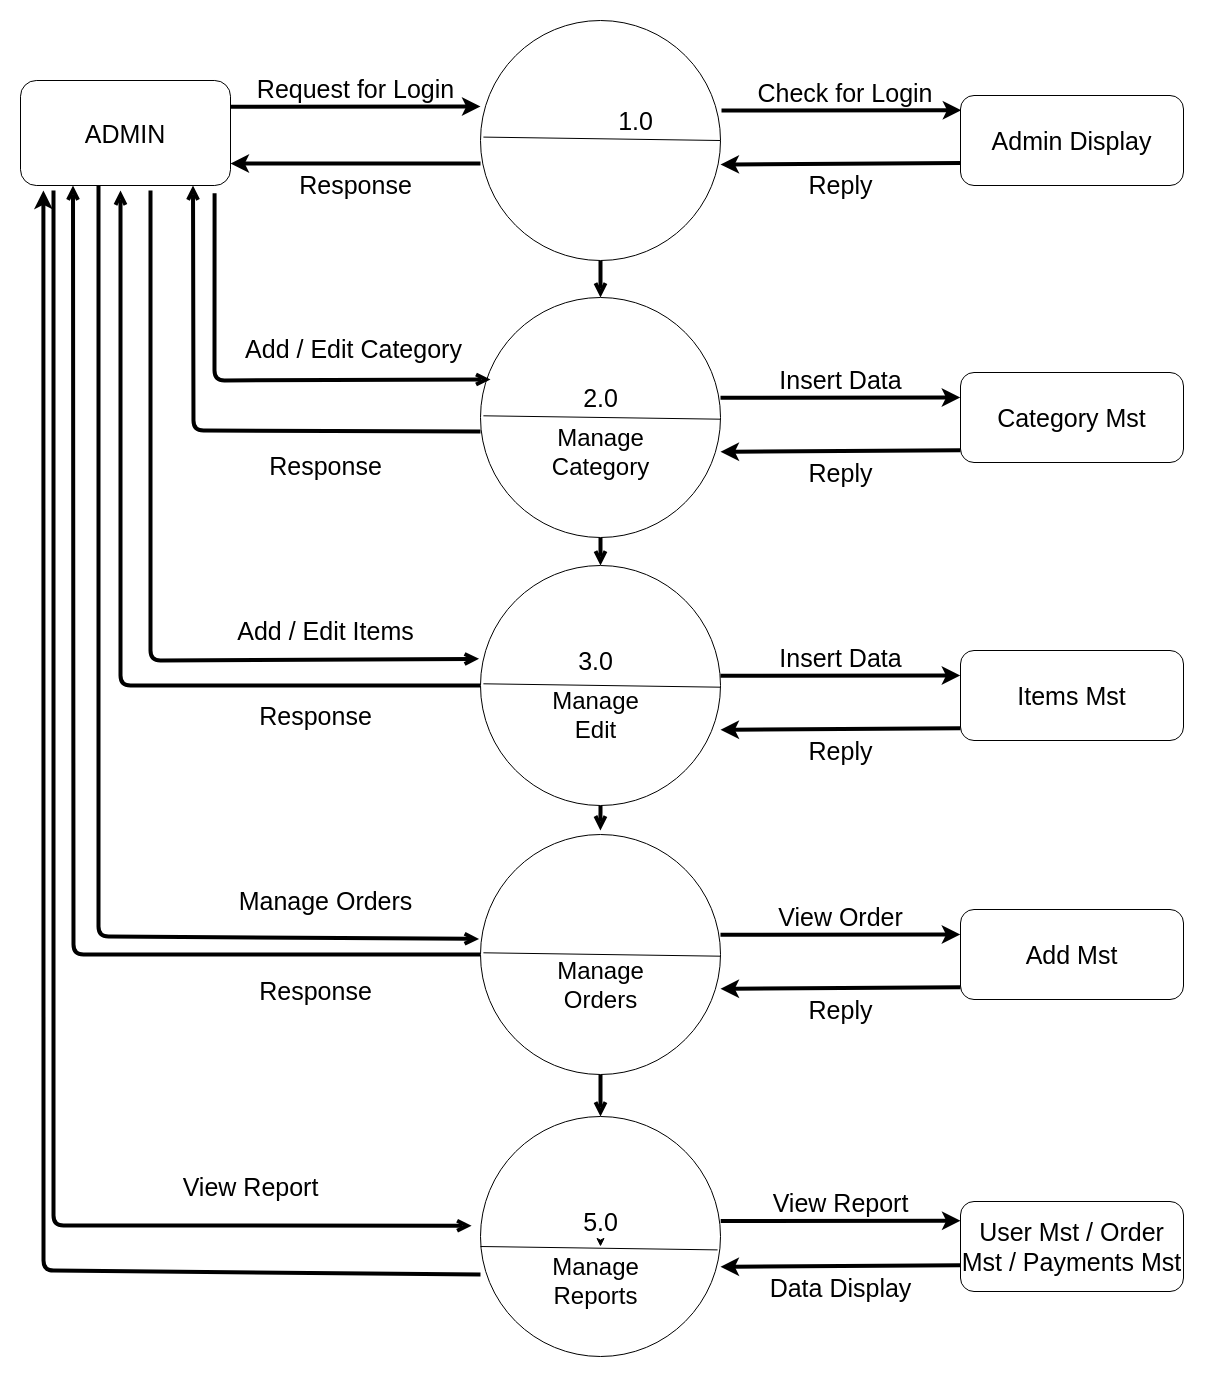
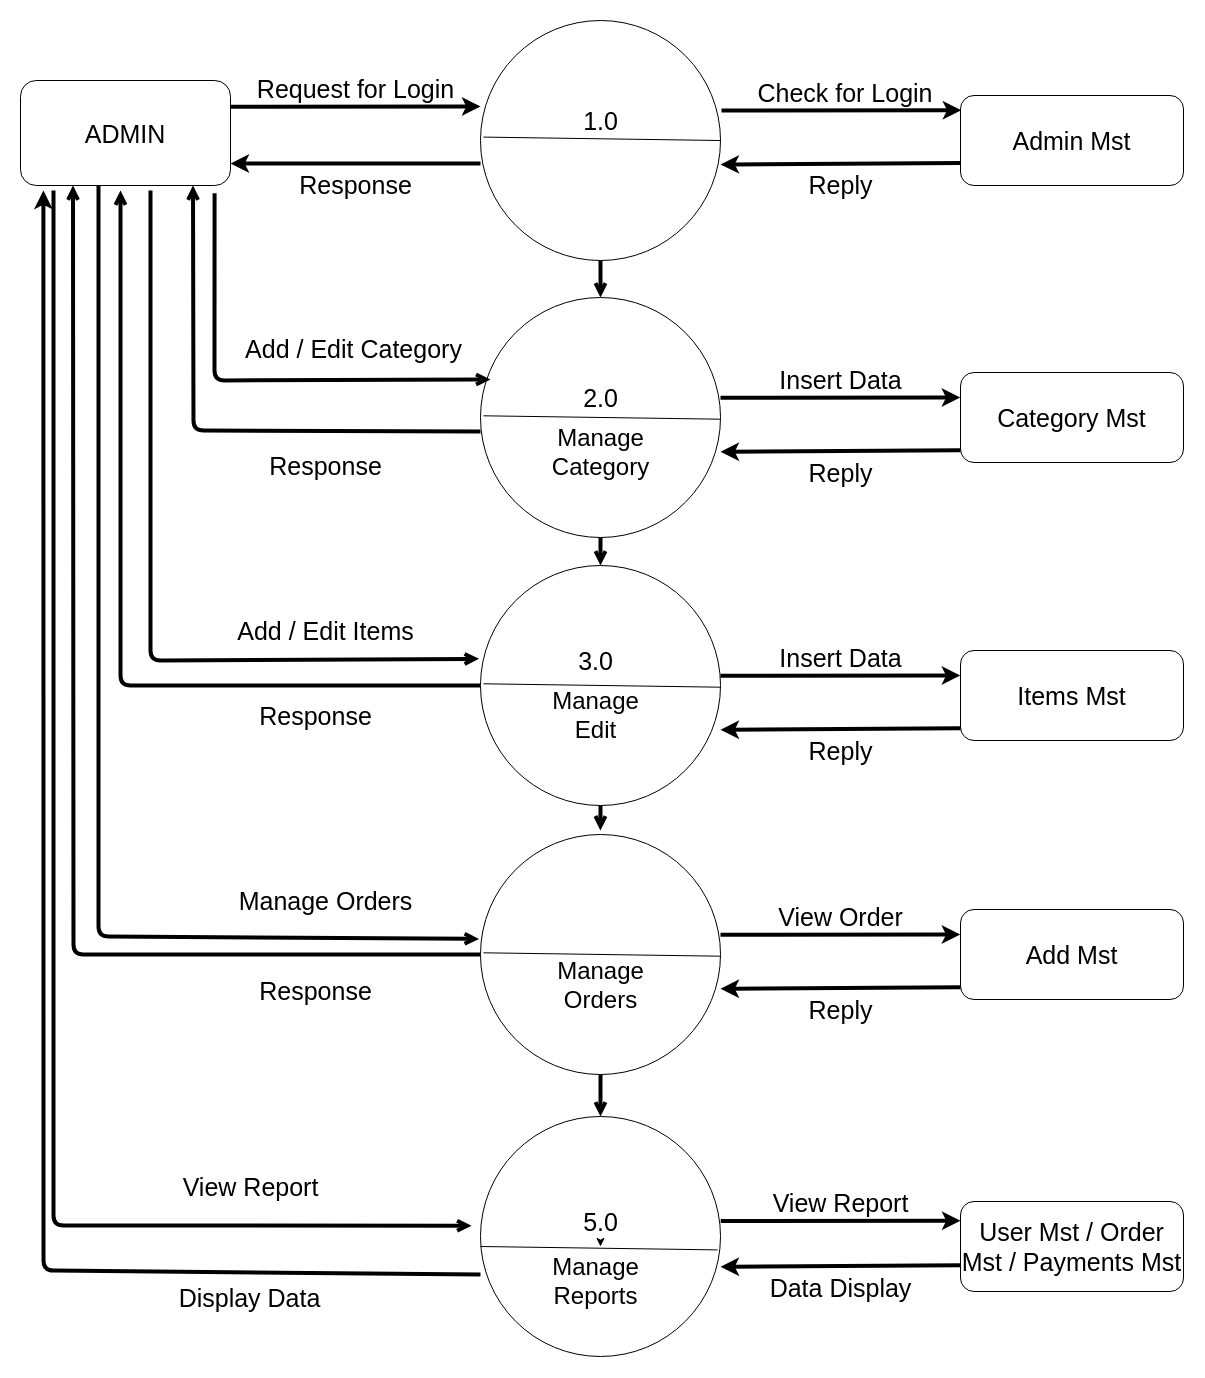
- <mxCell id="23" value="1.0" style="text;html=1;align=center;verticalAlign=middle;resizable=0;points=[];autosize=1;strokeColor=none;fillColor=none;fontSize=25;" parent="1" vertex="1"><mxGeometry x="610" y="100" width="50" height="40" as="geometry" /></mxCell>
+ <mxCell id="23" value="1.0" style="text;html=1;align=center;verticalAlign=middle;resizable=0;points=[];autosize=1;strokeColor=none;fillColor=none;fontSize=25;" parent="1" vertex="1"><mxGeometry x="575" y="100" width="50" height="40" as="geometry" /></mxCell>
- <mxCell id="18" value="&lt;font style=&quot;font-size: 25px&quot;&gt;Admin Display&lt;/font&gt;" style="rounded=1;whiteSpace=wrap;html=1;" parent="1" vertex="1"><mxGeometry x="960" y="95" width="223" height="90" as="geometry" /></mxCell>
+ <mxCell id="18" value="&lt;font style=&quot;font-size: 25px&quot;&gt;Admin Mst&lt;/font&gt;" style="rounded=1;whiteSpace=wrap;html=1;" parent="1" vertex="1"><mxGeometry x="960" y="95" width="223" height="90" as="geometry" /></mxCell>
+ <mxCell id="34" value="Display Data" style="text;html=1;align=center;verticalAlign=middle;resizable=0;points=[];autosize=1;strokeColor=none;fillColor=none;fontSize=25;" parent="1" vertex="1"><mxGeometry x="169" y="1277" width="160" height="40" as="geometry" /></mxCell>
